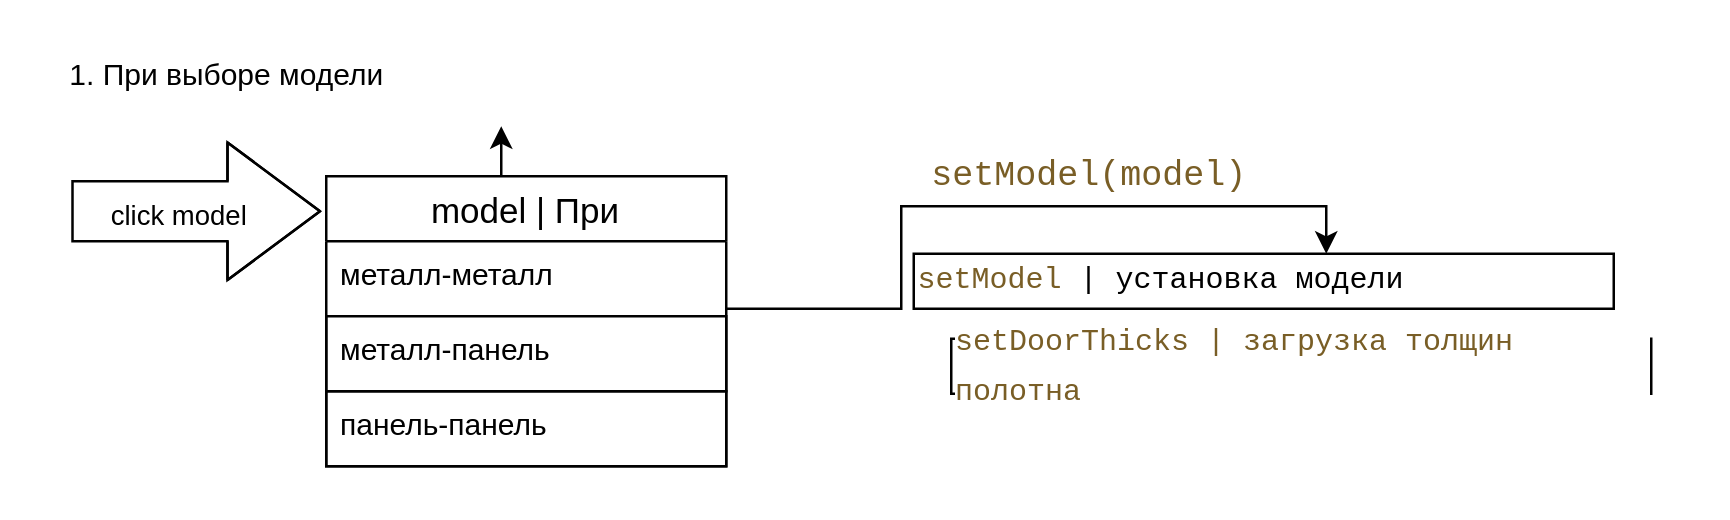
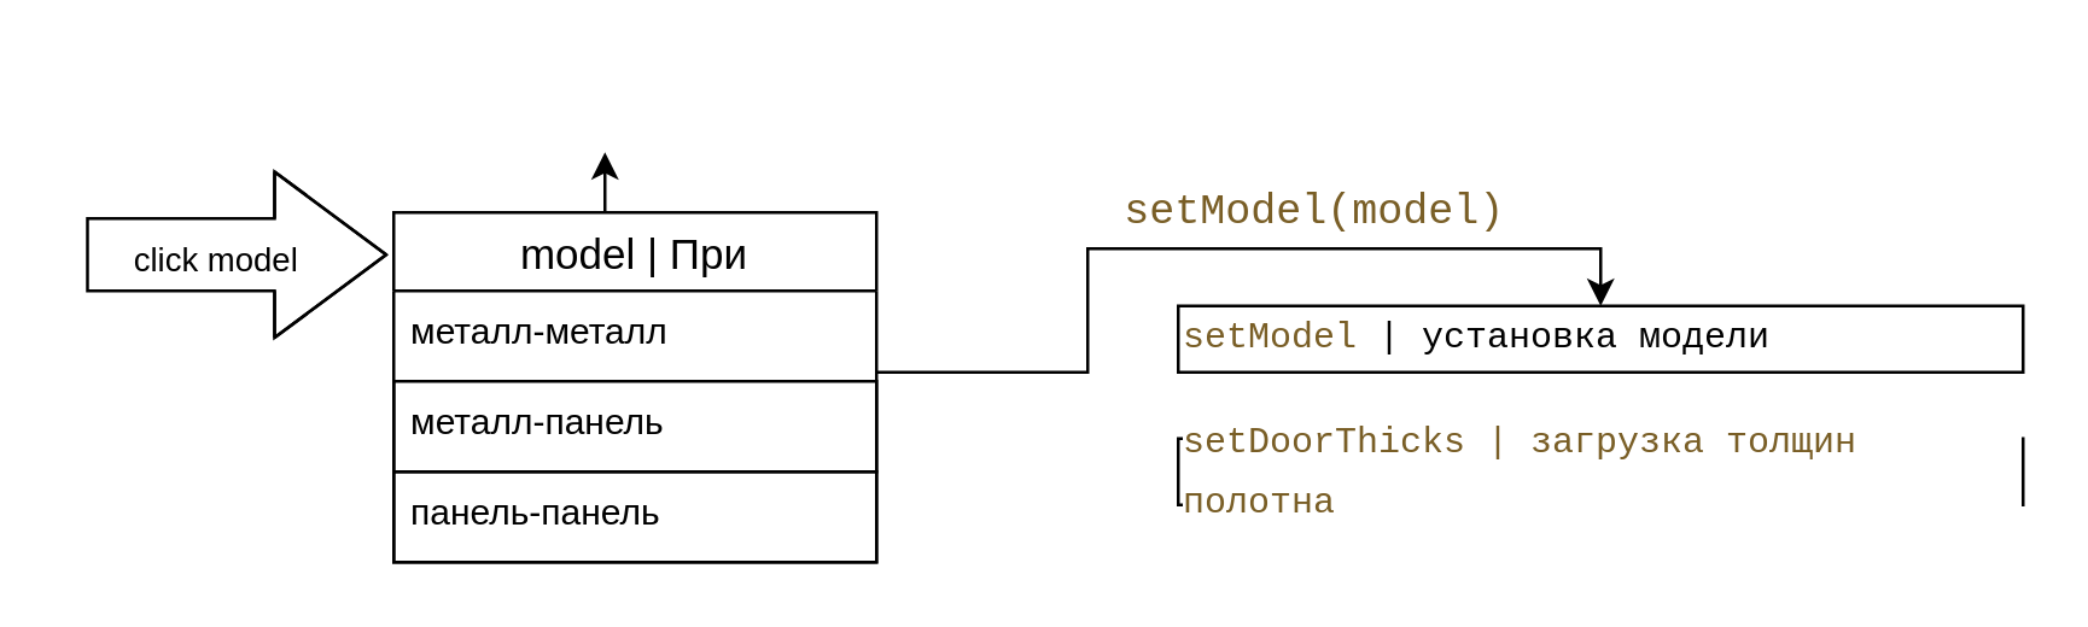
- <mxCell id="13" value="1. При выборе модели" style="text;html=1;align=center;verticalAlign=middle;resizable=0;points=[];autosize=1;strokeColor=none;fillColor=none;fontSize=12;" vertex="1" parent="1"><mxGeometry x="20" y="20" width="140" height="20" as="geometry" /></mxCell>
- <mxCell id="10" value="&lt;div style=&quot;background-color: rgb(255 , 255 , 255) ; font-family: &amp;#34;consolas&amp;#34; , &amp;#34;courier new&amp;#34; , monospace ; line-height: 19px ; font-size: 12px&quot;&gt;&lt;span style=&quot;color: #795e26&quot;&gt;setModel&lt;/span&gt;&amp;nbsp;| установка модели&lt;/div&gt;" style="whiteSpace=wrap;html=1;fontSize=14;fontStyle=0;startSize=26;align=left;" vertex="1" parent="1"><mxGeometry x="365" y="101" width="280" height="22" as="geometry" /></mxCell>
+ <mxCell id="10" value="&lt;div style=&quot;background-color: rgb(255 , 255 , 255) ; font-family: &amp;#34;consolas&amp;#34; , &amp;#34;courier new&amp;#34; , monospace ; line-height: 19px ; font-size: 12px&quot;&gt;&lt;span style=&quot;color: #795e26&quot;&gt;setModel&lt;/span&gt;&amp;nbsp;| установка модели&lt;/div&gt;" style="whiteSpace=wrap;html=1;fontSize=14;fontStyle=0;startSize=26;align=left;" vertex="1" parent="1"><mxGeometry x="390" y="101" width="280" height="22" as="geometry" /></mxCell>
- <mxCell id="11" value="&lt;div style=&quot;background-color: rgb(255 , 255 , 255) ; font-family: &amp;#34;consolas&amp;#34; , &amp;#34;courier new&amp;#34; , monospace ; line-height: 19px&quot;&gt;&lt;div style=&quot;font-family: &amp;#34;consolas&amp;#34; , &amp;#34;courier new&amp;#34; , monospace ; line-height: 19px&quot;&gt;&lt;div style=&quot;font-family: &amp;#34;consolas&amp;#34; , &amp;#34;courier new&amp;#34; , monospace ; line-height: 19px&quot;&gt;&lt;span style=&quot;color: #795e26&quot;&gt;&lt;font style=&quot;font-size: 12px&quot;&gt;setDoorThicks | загрузка толщин полотна&lt;/font&gt;&lt;/span&gt;&lt;/div&gt;&lt;/div&gt;&lt;/div&gt;" style="whiteSpace=wrap;html=1;fontSize=14;fontStyle=0;startSize=26;align=left;" vertex="1" parent="1"><mxGeometry x="380" y="135" width="280" height="22" as="geometry" /></mxCell>
+ <mxCell id="11" value="&lt;div style=&quot;background-color: rgb(255 , 255 , 255) ; font-family: &amp;#34;consolas&amp;#34; , &amp;#34;courier new&amp;#34; , monospace ; line-height: 19px&quot;&gt;&lt;div style=&quot;font-family: &amp;#34;consolas&amp;#34; , &amp;#34;courier new&amp;#34; , monospace ; line-height: 19px&quot;&gt;&lt;div style=&quot;font-family: &amp;#34;consolas&amp;#34; , &amp;#34;courier new&amp;#34; , monospace ; line-height: 19px&quot;&gt;&lt;span style=&quot;color: #795e26&quot;&gt;&lt;font style=&quot;font-size: 12px&quot;&gt;setDoorThicks | загрузка толщин полотна&lt;/font&gt;&lt;/span&gt;&lt;/div&gt;&lt;/div&gt;&lt;/div&gt;" style="whiteSpace=wrap;html=1;fontSize=14;fontStyle=0;startSize=26;align=left;" vertex="1" parent="1"><mxGeometry x="390" y="145" width="280" height="22" as="geometry" /></mxCell>
